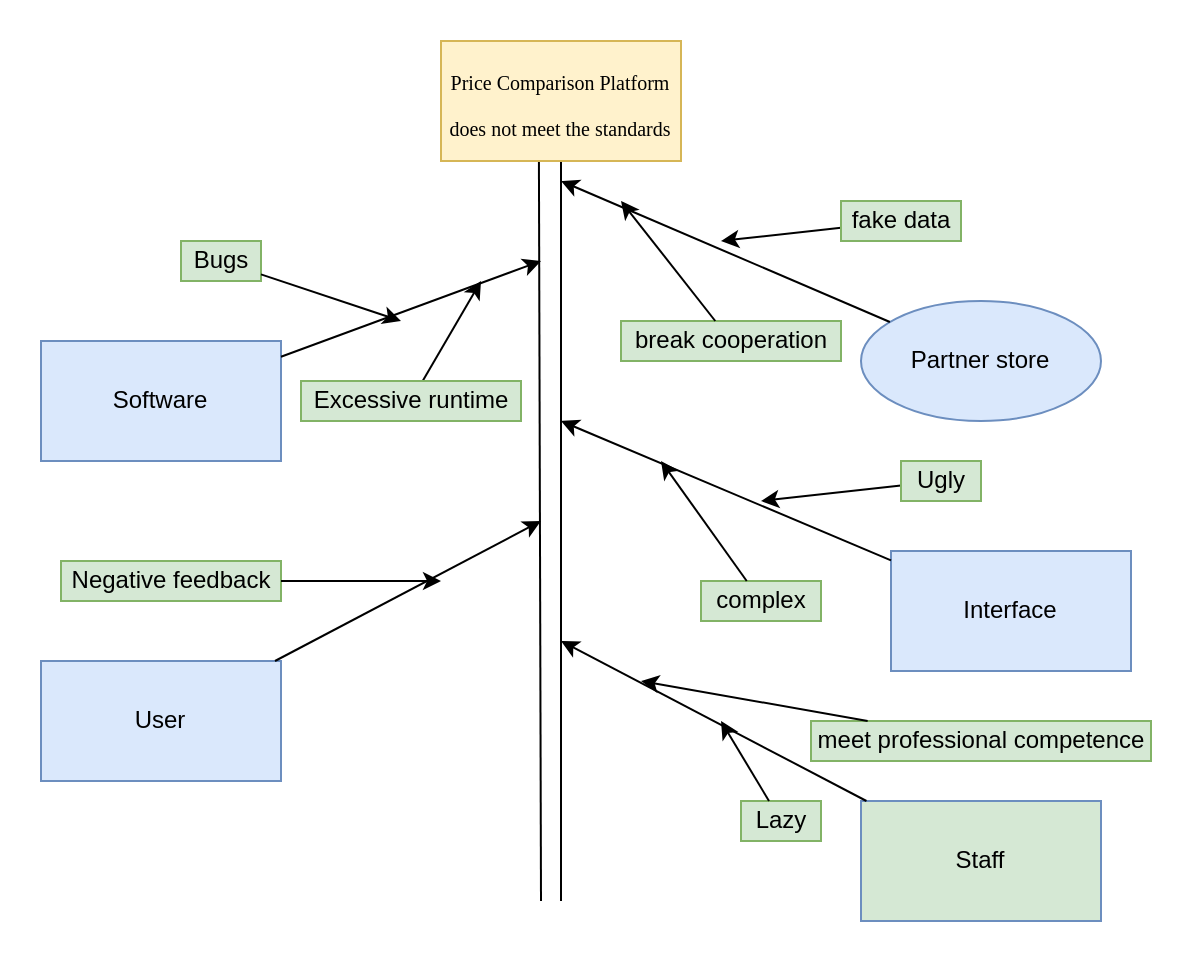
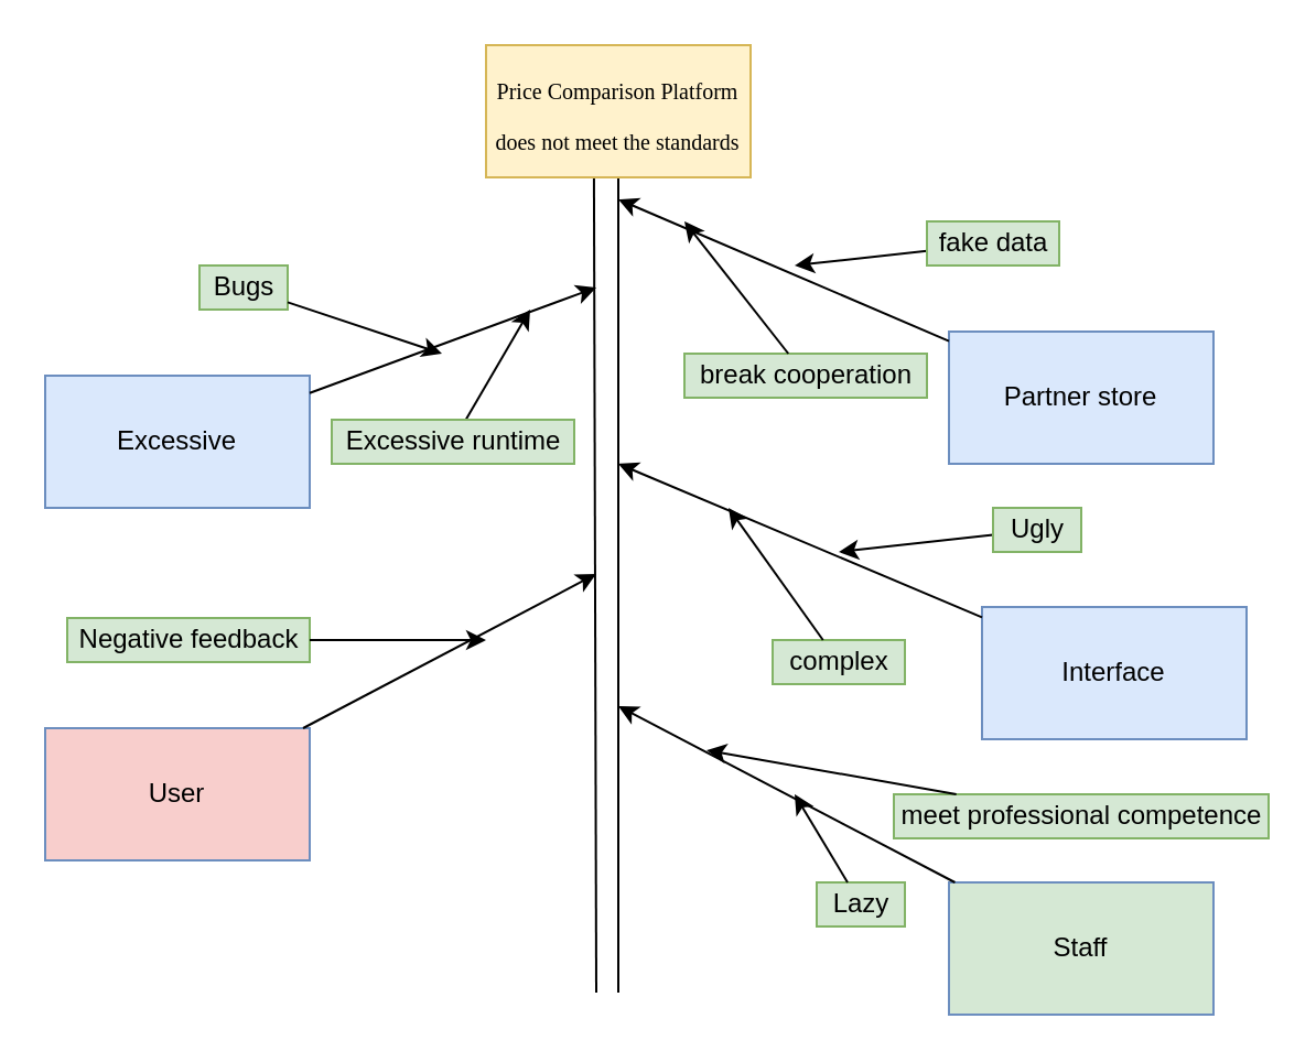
- <mxCell id="7" value="&lt;span class=&quot;VIiyi&quot; lang=&quot;en&quot;&gt;&lt;span class=&quot;JLqJ4b ChMk0b&quot;&gt;&lt;span class=&quot;Q4iAWc&quot;&gt;Partner store&lt;/span&gt;&lt;/span&gt;&lt;/span&gt;" style="ellipse;whiteSpace=wrap;html=1;fillColor=#dae8fc;strokeColor=#6c8ebf;" parent="1" vertex="1"><mxGeometry x="430" y="150" width="120" height="60" as="geometry" /></mxCell>
+ <mxCell id="7" value="&lt;span class=&quot;VIiyi&quot; lang=&quot;en&quot;&gt;&lt;span class=&quot;JLqJ4b ChMk0b&quot;&gt;&lt;span class=&quot;Q4iAWc&quot;&gt;Partner store&lt;/span&gt;&lt;/span&gt;&lt;/span&gt;" style="rounded=0;whiteSpace=wrap;html=1;fillColor=#dae8fc;strokeColor=#6c8ebf;" parent="1" vertex="1"><mxGeometry x="430" y="150" width="120" height="60" as="geometry" /></mxCell>
- <mxCell id="6" value="Software" style="rounded=0;whiteSpace=wrap;html=1;fillColor=#dae8fc;strokeColor=#6c8ebf;" parent="1" vertex="1"><mxGeometry x="20" y="170" width="120" height="60" as="geometry" /></mxCell>
+ <mxCell id="6" value="Excessive" style="rounded=0;whiteSpace=wrap;html=1;fillColor=#dae8fc;strokeColor=#6c8ebf;" parent="1" vertex="1"><mxGeometry x="20" y="170" width="120" height="60" as="geometry" /></mxCell>
- <mxCell id="5" value="User" style="rounded=0;whiteSpace=wrap;html=1;fillColor=#dae8fc;strokeColor=#6c8ebf;" parent="1" vertex="1"><mxGeometry x="20" y="330" width="120" height="60" as="geometry" /></mxCell>
+ <mxCell id="5" value="User" style="rounded=0;whiteSpace=wrap;html=1;fillColor=#f8cecc;strokeColor=#6c8ebf;" parent="1" vertex="1"><mxGeometry x="20" y="330" width="120" height="60" as="geometry" /></mxCell>
